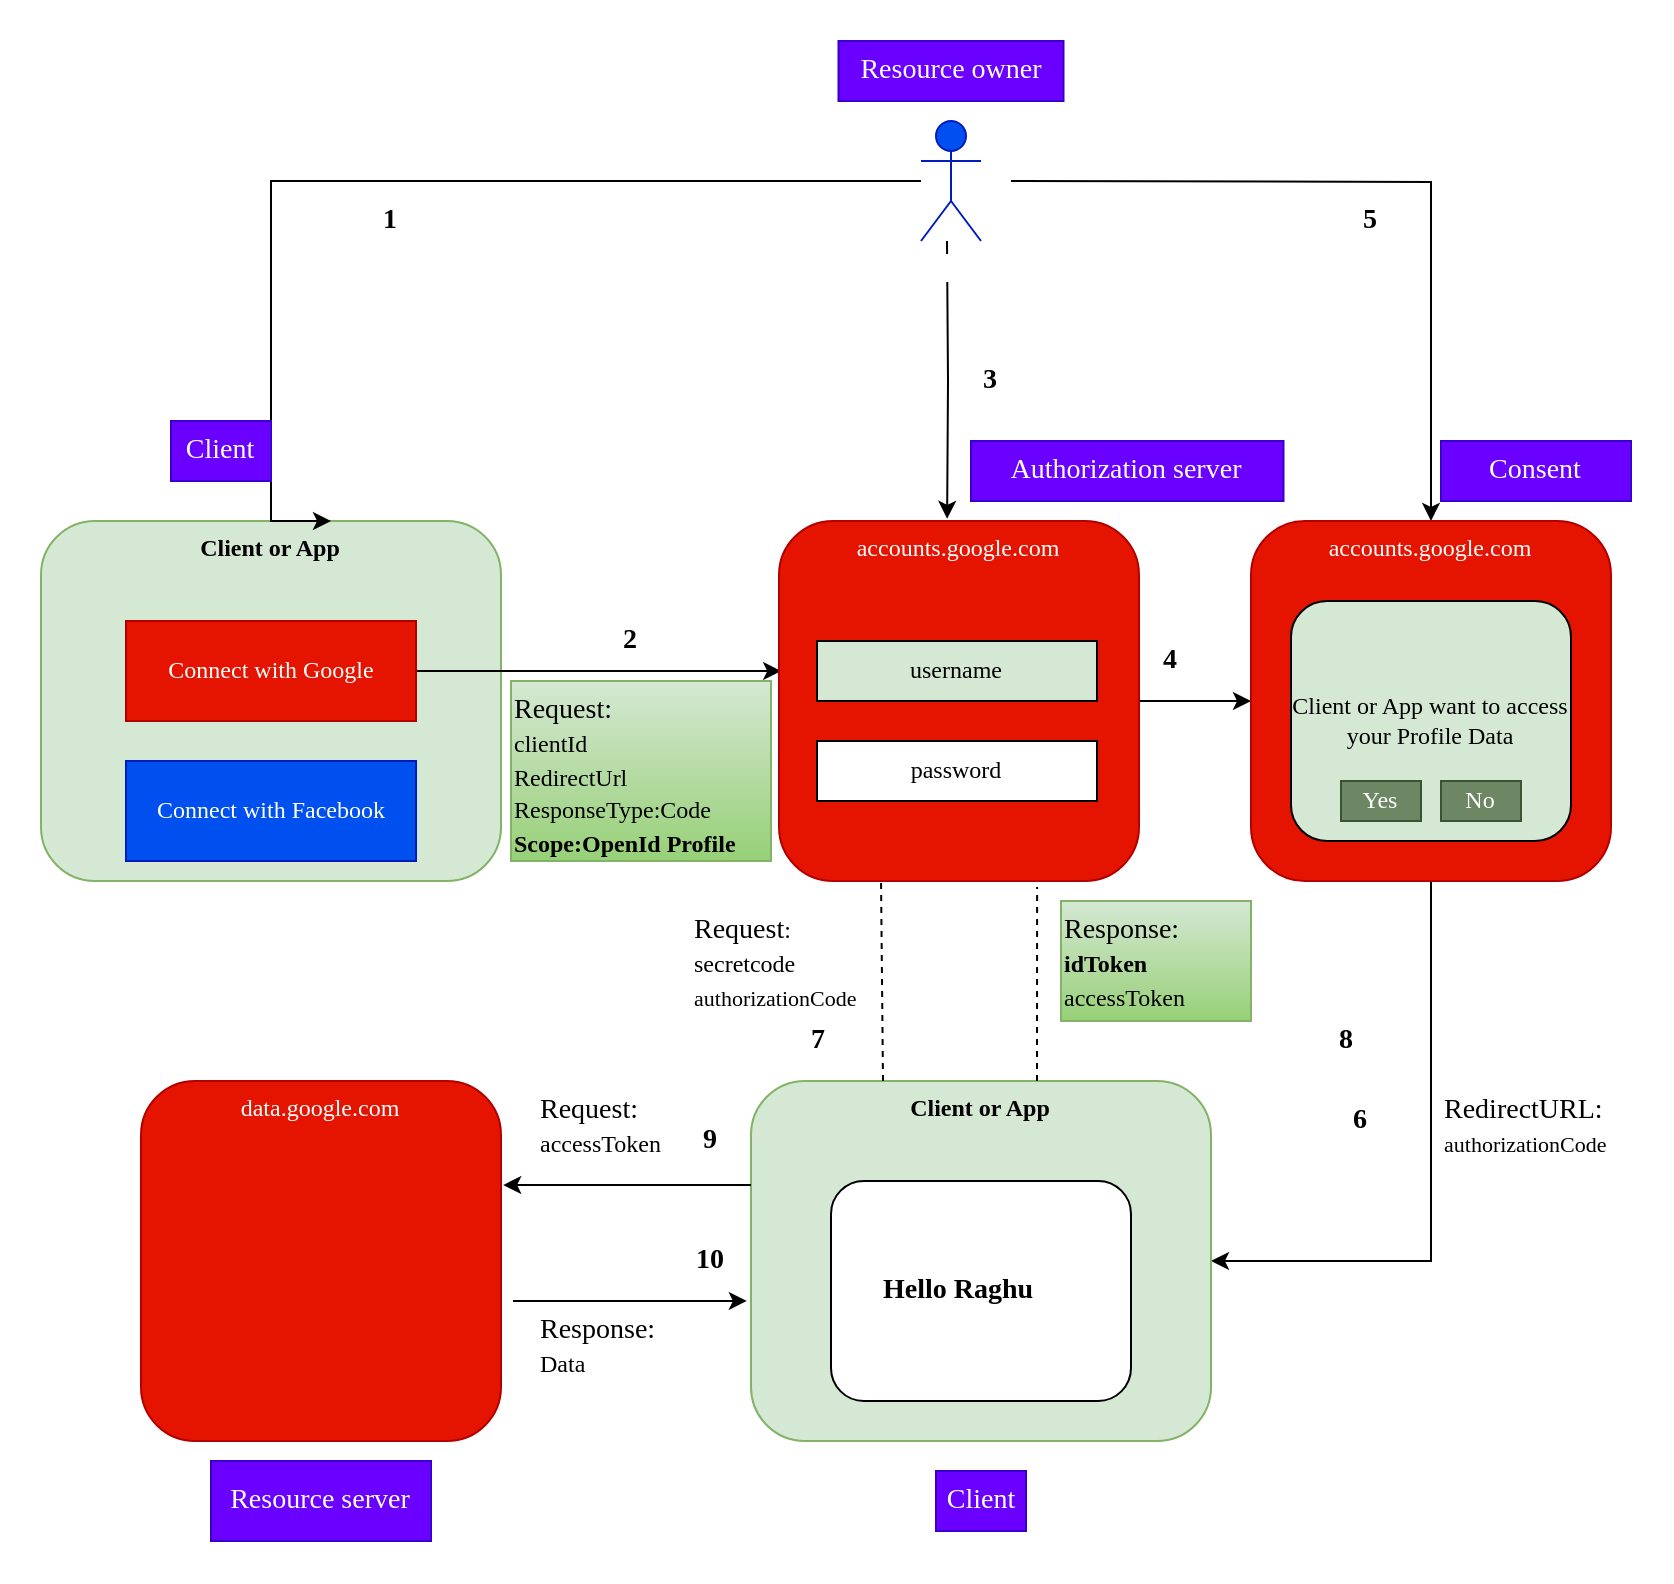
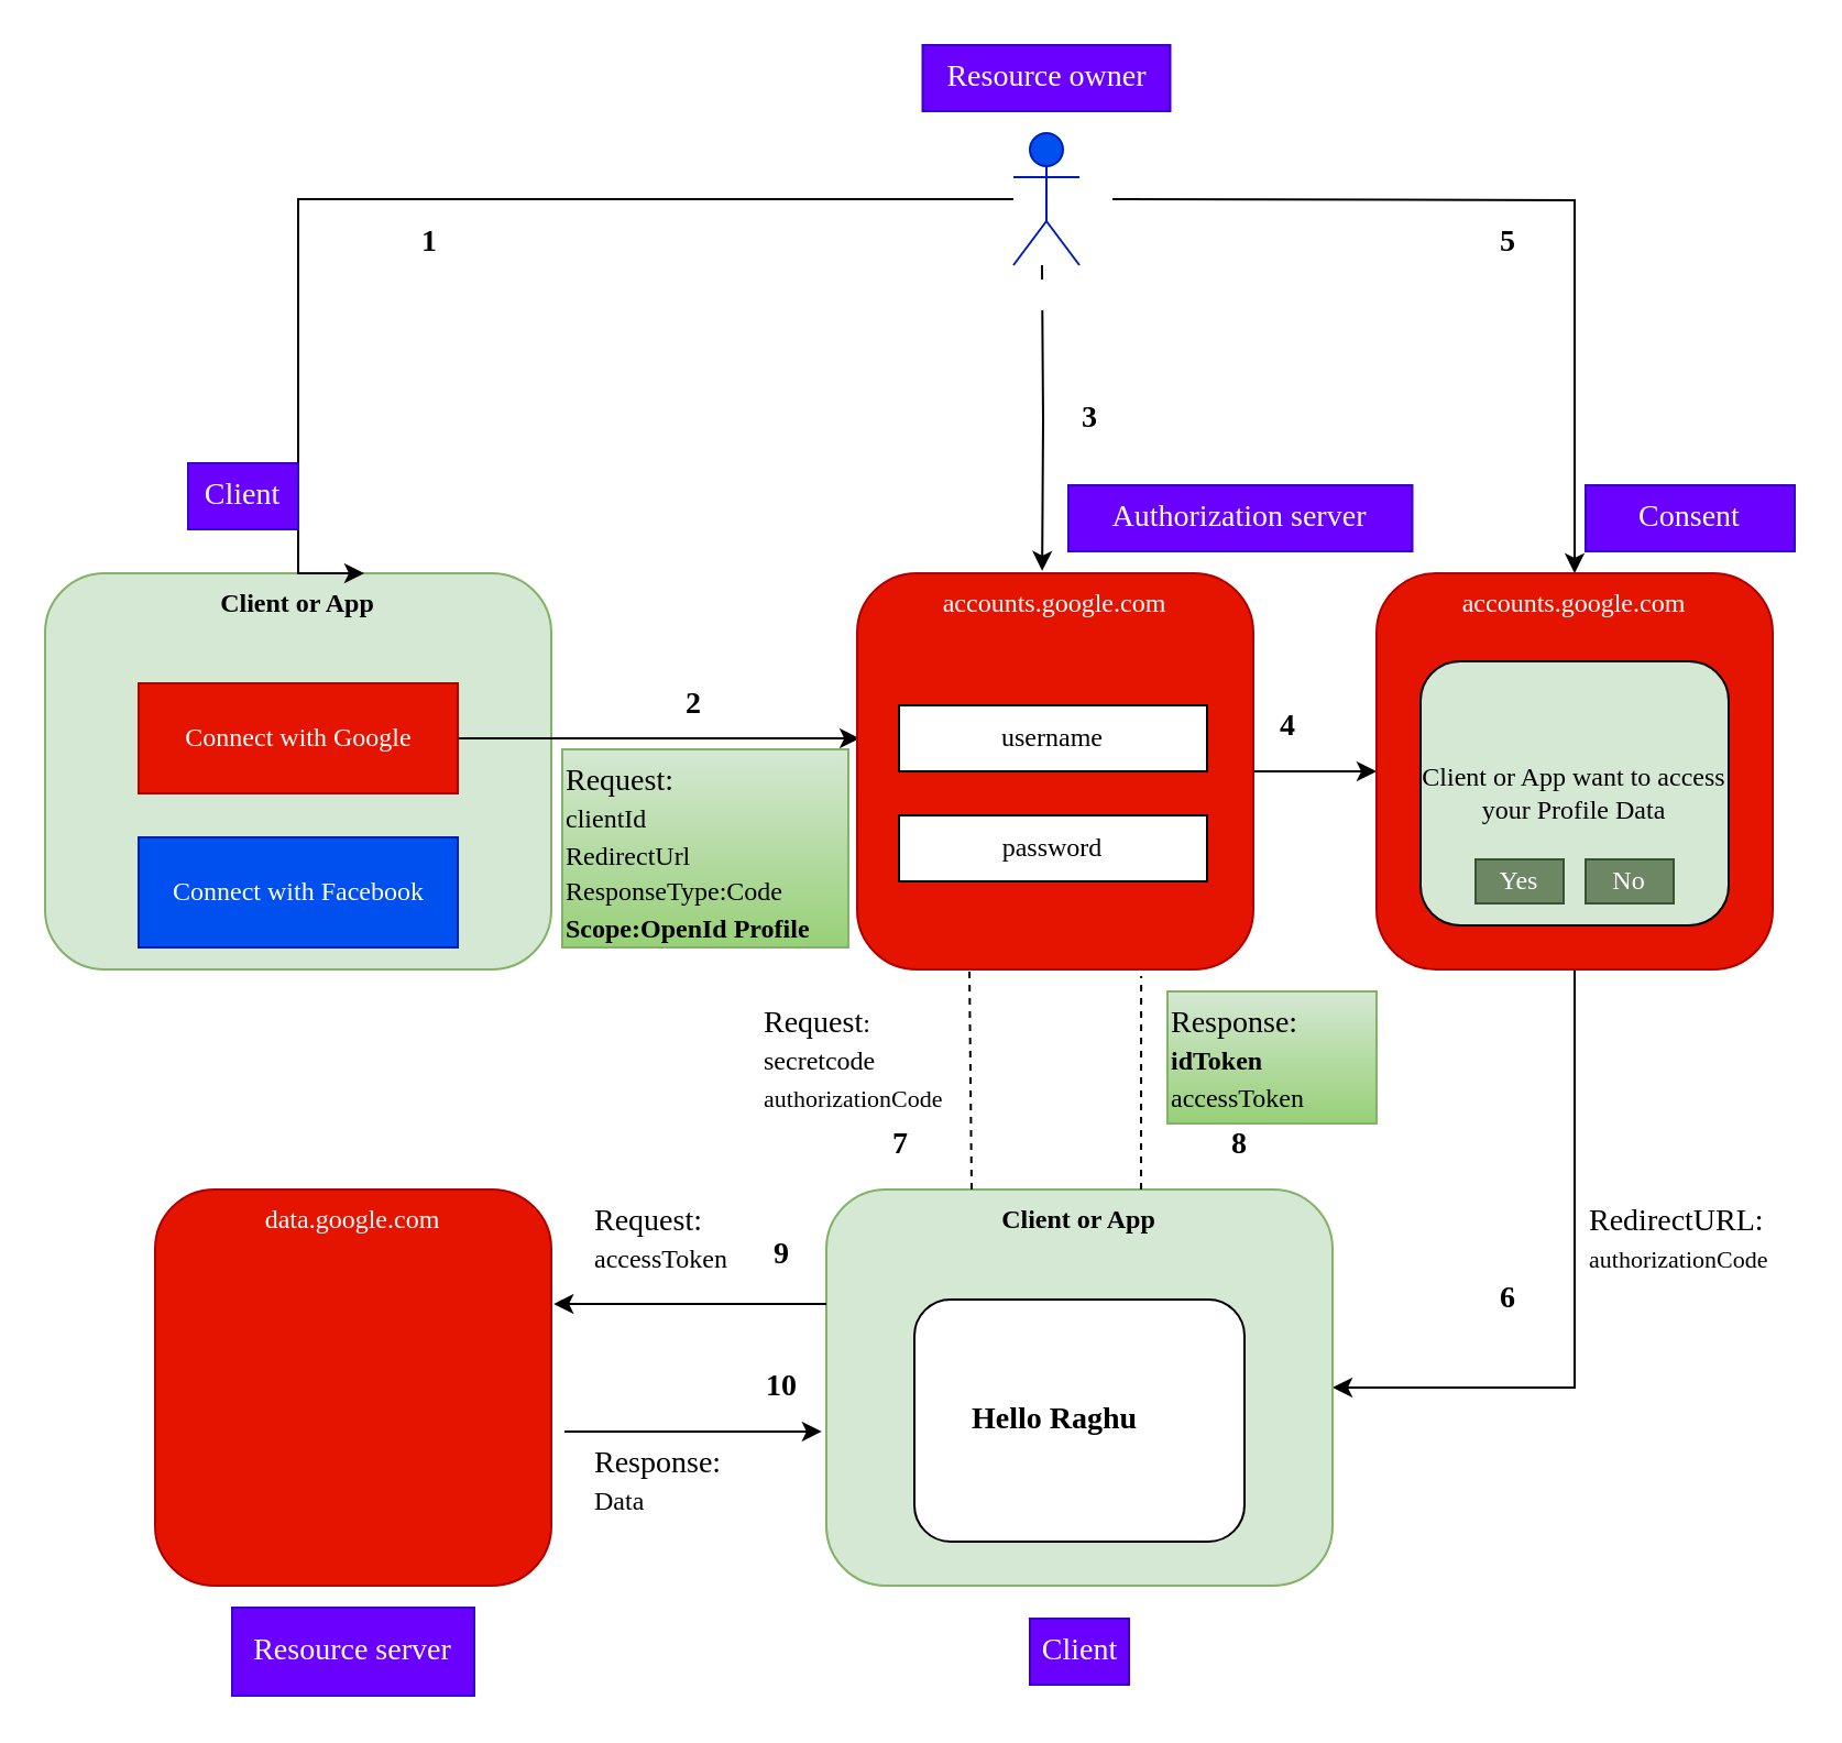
- <mxCell id="12" value="username" style="rounded=0;whiteSpace=wrap;html=1;fontFamily=Comic Sans MS;fillColor=#d5e8d4;" vertex="1" parent="1"><mxGeometry x="408" y="320" width="140" height="30" as="geometry" /></mxCell>
+ <mxCell id="12" value="username" style="rounded=0;whiteSpace=wrap;html=1;fontFamily=Comic Sans MS;" vertex="1" parent="1"><mxGeometry x="408" y="320" width="140" height="30" as="geometry" /></mxCell>
- <mxCell id="35" value="8" style="text;html=1;strokeColor=none;fillColor=none;align=center;verticalAlign=middle;whiteSpace=wrap;rounded=0;fontFamily=Comic Sans MS;fontStyle=1;fontSize=14;" vertex="1" parent="1"><mxGeometry x="653.13" y="510" width="40" height="20" as="geometry" /></mxCell>
+ <mxCell id="35" value="8" style="text;html=1;strokeColor=none;fillColor=none;align=center;verticalAlign=middle;whiteSpace=wrap;rounded=0;fontFamily=Comic Sans MS;fontStyle=1;fontSize=14;" vertex="1" parent="1"><mxGeometry x="543.13" y="510" width="40" height="20" as="geometry" /></mxCell>
- <mxCell id="26" value="6" style="text;html=1;strokeColor=none;fillColor=none;align=center;verticalAlign=middle;whiteSpace=wrap;rounded=0;fontFamily=Comic Sans MS;fontStyle=1;fontSize=14;" vertex="1" parent="1"><mxGeometry x="660" y="550" width="40" height="20" as="geometry" /></mxCell>
+ <mxCell id="26" value="6" style="text;html=1;strokeColor=none;fillColor=none;align=center;verticalAlign=middle;whiteSpace=wrap;rounded=0;fontFamily=Comic Sans MS;fontStyle=1;fontSize=14;" vertex="1" parent="1"><mxGeometry x="665" y="580" width="40" height="20" as="geometry" /></mxCell>
